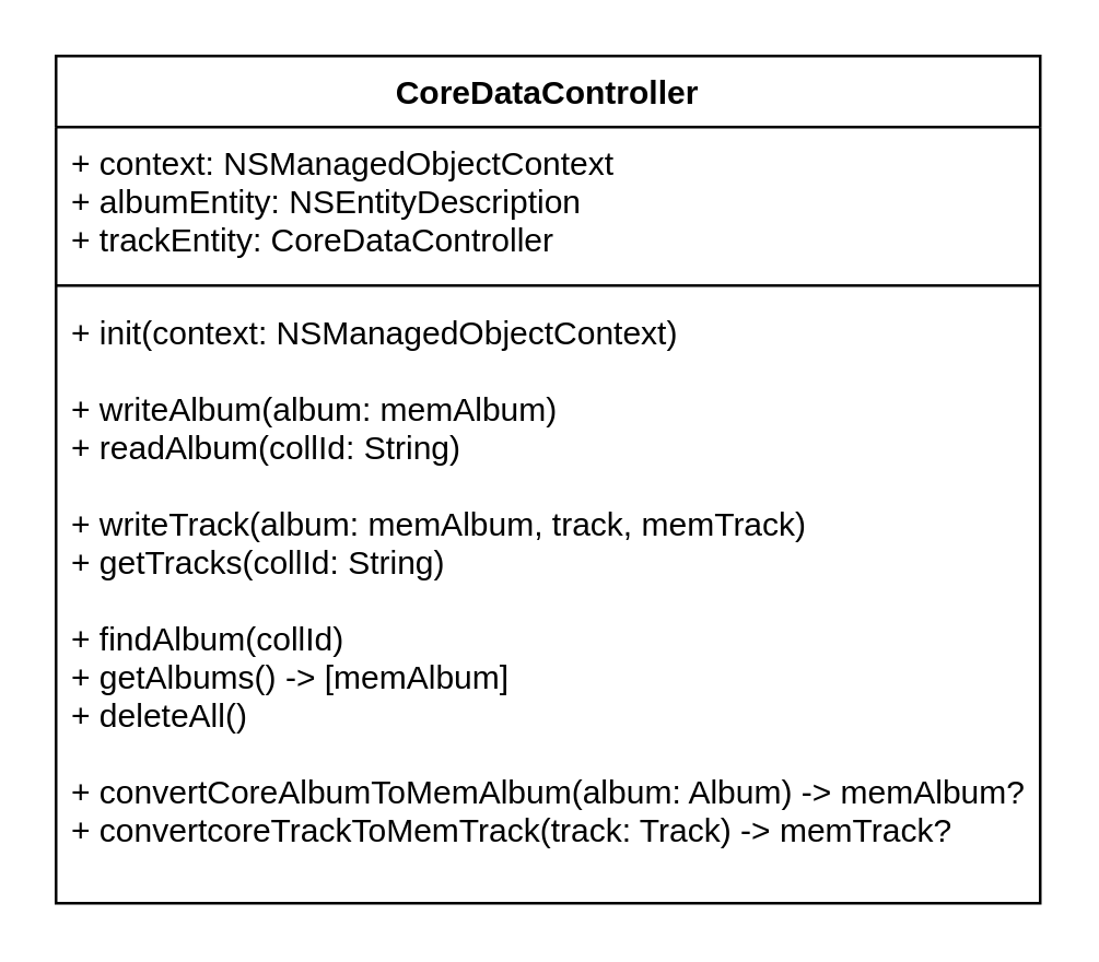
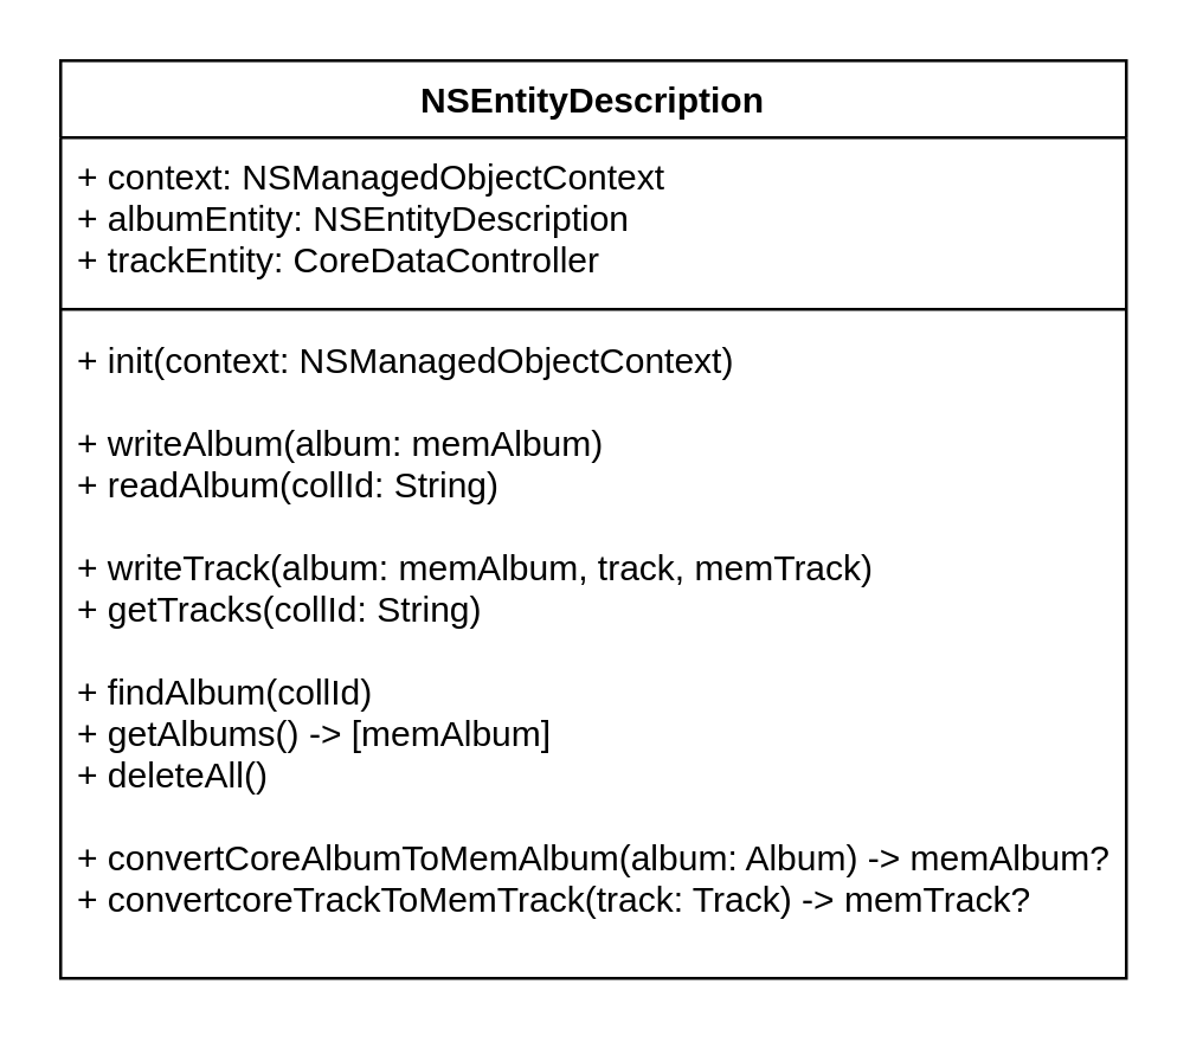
- <mxCell id="2" value="CoreDataController" style="swimlane;fontStyle=1;align=center;verticalAlign=top;childLayout=stackLayout;horizontal=1;startSize=26;horizontalStack=0;resizeParent=1;resizeParentMax=0;resizeLast=0;collapsible=1;marginBottom=0;" vertex="1" parent="1"><mxGeometry x="20" y="20" width="360" height="310" as="geometry" /></mxCell>
+ <mxCell id="2" value="NSEntityDescription" style="swimlane;fontStyle=1;align=center;verticalAlign=top;childLayout=stackLayout;horizontal=1;startSize=26;horizontalStack=0;resizeParent=1;resizeParentMax=0;resizeLast=0;collapsible=1;marginBottom=0;" vertex="1" parent="1"><mxGeometry x="20" y="20" width="360" height="310" as="geometry" /></mxCell>
